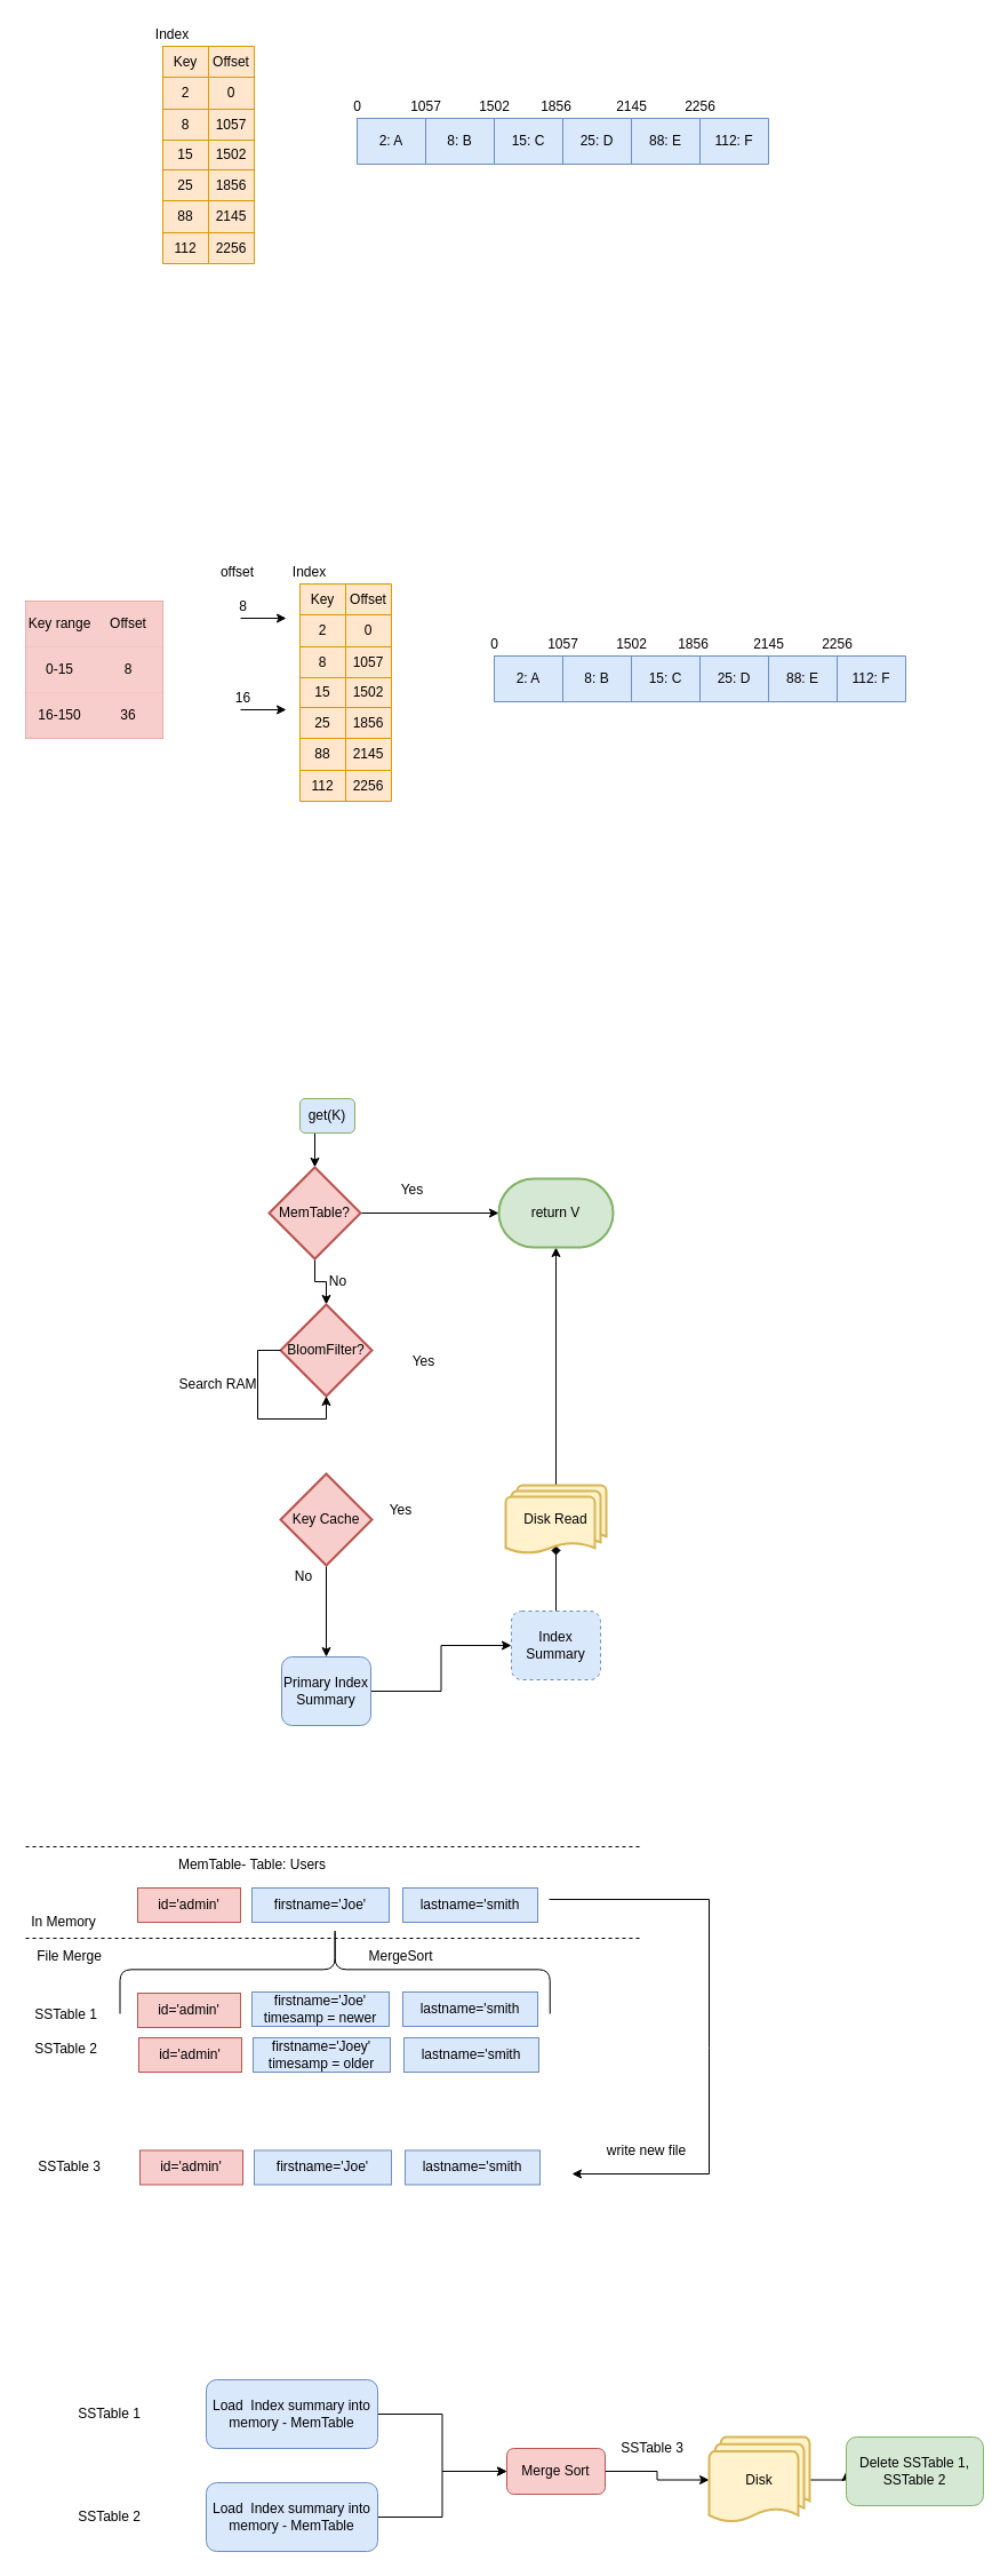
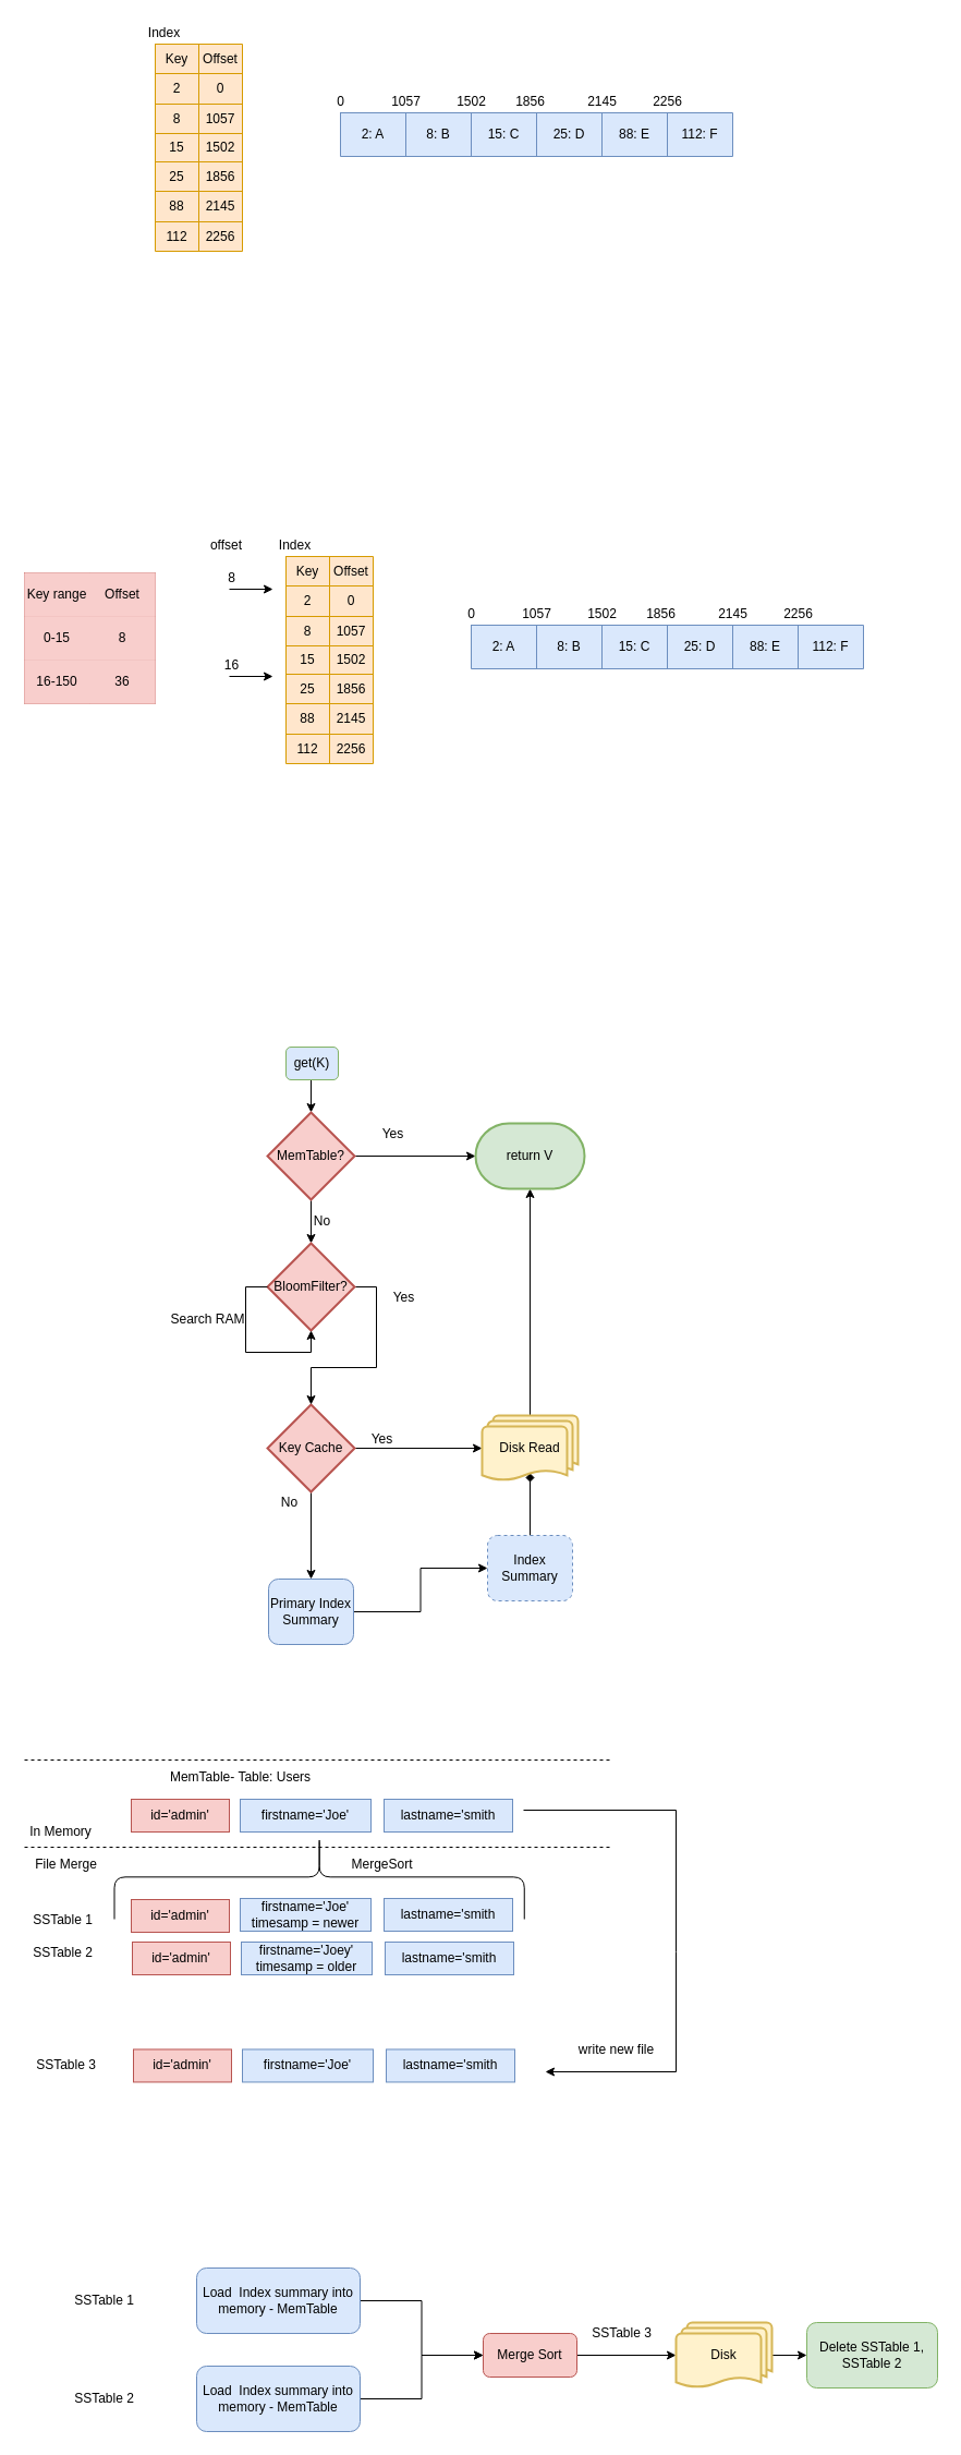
- <mxCell id="95" value="MemTable?" style="strokeWidth=2;html=1;shape=mxgraph.flowchart.decision;whiteSpace=wrap;fillColor=#f8cecc;strokeColor=#b85450;" vertex="1" parent="1"><mxGeometry x="235" y="1020" width="80" height="80" as="geometry" /></mxCell>
+ <mxCell id="95" value="MemTable?" style="strokeWidth=2;html=1;shape=mxgraph.flowchart.decision;whiteSpace=wrap;fillColor=#f8cecc;strokeColor=#b85450;" vertex="1" parent="1"><mxGeometry x="245" y="1020" width="80" height="80" as="geometry" /></mxCell>
+ <mxCell id="106" style="edgeStyle=orthogonalEdgeStyle;rounded=0;orthogonalLoop=1;jettySize=auto;html=1;exitX=1;exitY=0.5;exitDx=0;exitDy=0;exitPerimeter=0;" edge="1" parent="1" source="107" target="98"><mxGeometry relative="1" as="geometry" /></mxCell>
+ <mxCell id="96" style="edgeStyle=orthogonalEdgeStyle;rounded=0;orthogonalLoop=1;jettySize=auto;html=1;exitX=1;exitY=0.5;exitDx=0;exitDy=0;exitPerimeter=0;entryX=0;entryY=0.5;entryDx=0;entryDy=0;entryPerimeter=0;" edge="1" parent="1" source="98" target="104"><mxGeometry relative="1" as="geometry" /></mxCell>
- <mxCell id="148" value="Disk" style="strokeWidth=2;html=1;shape=mxgraph.flowchart.multi-document;whiteSpace=wrap;fillColor=#fff2cc;strokeColor=#d6b656;" vertex="1" parent="1"><mxGeometry x="620" y="2130" width="88" height="75" as="geometry" /></mxCell>
+ <mxCell id="148" value="Disk" style="strokeWidth=2;html=1;shape=mxgraph.flowchart.multi-document;whiteSpace=wrap;fillColor=#fff2cc;strokeColor=#d6b656;" vertex="1" parent="1"><mxGeometry x="620" y="2130" width="88" height="60" as="geometry" /></mxCell>
